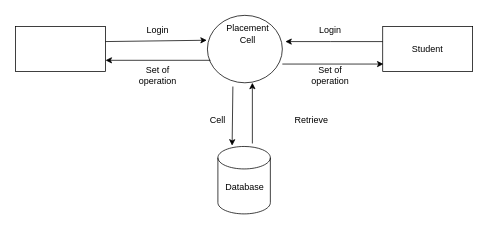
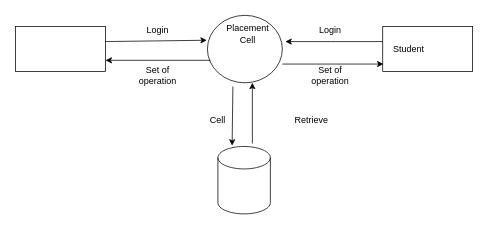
- <mxCell id="13" value="Student" style="text;html=1;strokeColor=none;fillColor=none;align=center;verticalAlign=middle;whiteSpace=wrap;rounded=0;" vertex="1" parent="1"><mxGeometry x="540" y="50" width="60" height="30" as="geometry" /></mxCell>
+ <mxCell id="13" value="Student" style="text;html=1;strokeColor=none;fillColor=none;align=center;verticalAlign=middle;whiteSpace=wrap;rounded=0;" vertex="1" parent="1"><mxGeometry x="515" y="50" width="60" height="30" as="geometry" /></mxCell>
- <mxCell id="12" value="Database" style="text;html=1;strokeColor=none;fillColor=none;align=center;verticalAlign=middle;whiteSpace=wrap;rounded=0;" vertex="1" parent="1"><mxGeometry x="296" y="235" width="60" height="30" as="geometry" /></mxCell>
